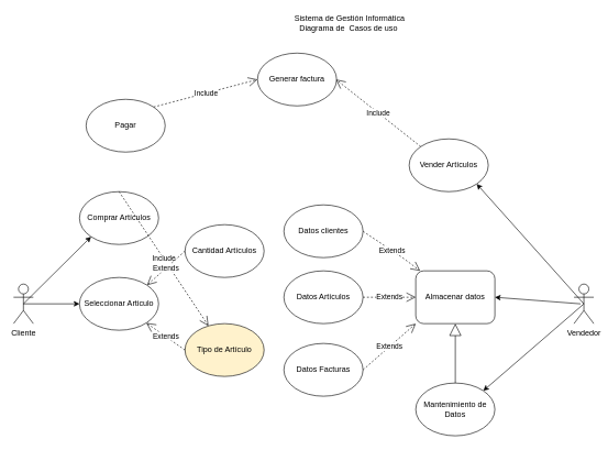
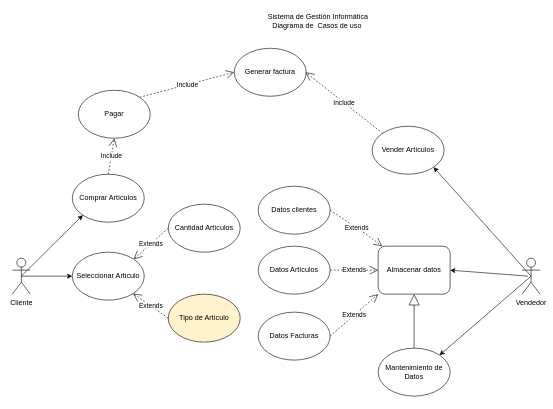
- <mxCell id="16" value="Include" style="endArrow=open;endSize=12;dashed=1;html=1;rounded=0;exitX=0.5;exitY=0;exitDx=0;exitDy=0;" parent="1" source="4" target="19" edge="1"><mxGeometry width="160" relative="1" as="geometry"><mxPoint x="290" y="580" as="sourcePoint" /><mxPoint x="230" y="740" as="targetPoint" /></mxGeometry></mxCell>
+ <mxCell id="16" value="Include" style="endArrow=open;endSize=12;dashed=1;html=1;rounded=0;exitX=0.5;exitY=0;exitDx=0;exitDy=0;entryX=0.5;entryY=1;entryDx=0;entryDy=0;" parent="1" source="4" target="15" edge="1"><mxGeometry width="160" relative="1" as="geometry"><mxPoint x="290" y="580" as="sourcePoint" /><mxPoint x="230" y="740" as="targetPoint" /></mxGeometry></mxCell>
